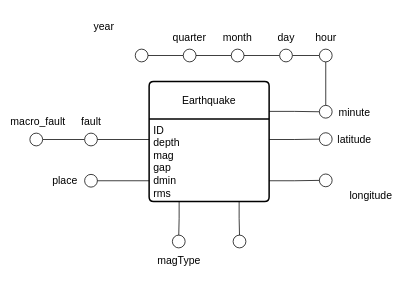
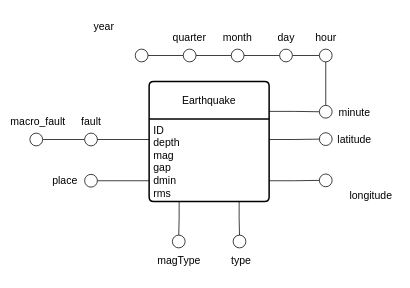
+ <mxCell id="37" value="&lt;font style=&quot;font-size: 14px;&quot;&gt;type&lt;/font&gt;" style="text;html=1;align=center;verticalAlign=middle;whiteSpace=wrap;rounded=0;" vertex="1" parent="1"><mxGeometry x="290.5" y="332" width="60" height="30" as="geometry" /></mxCell>
